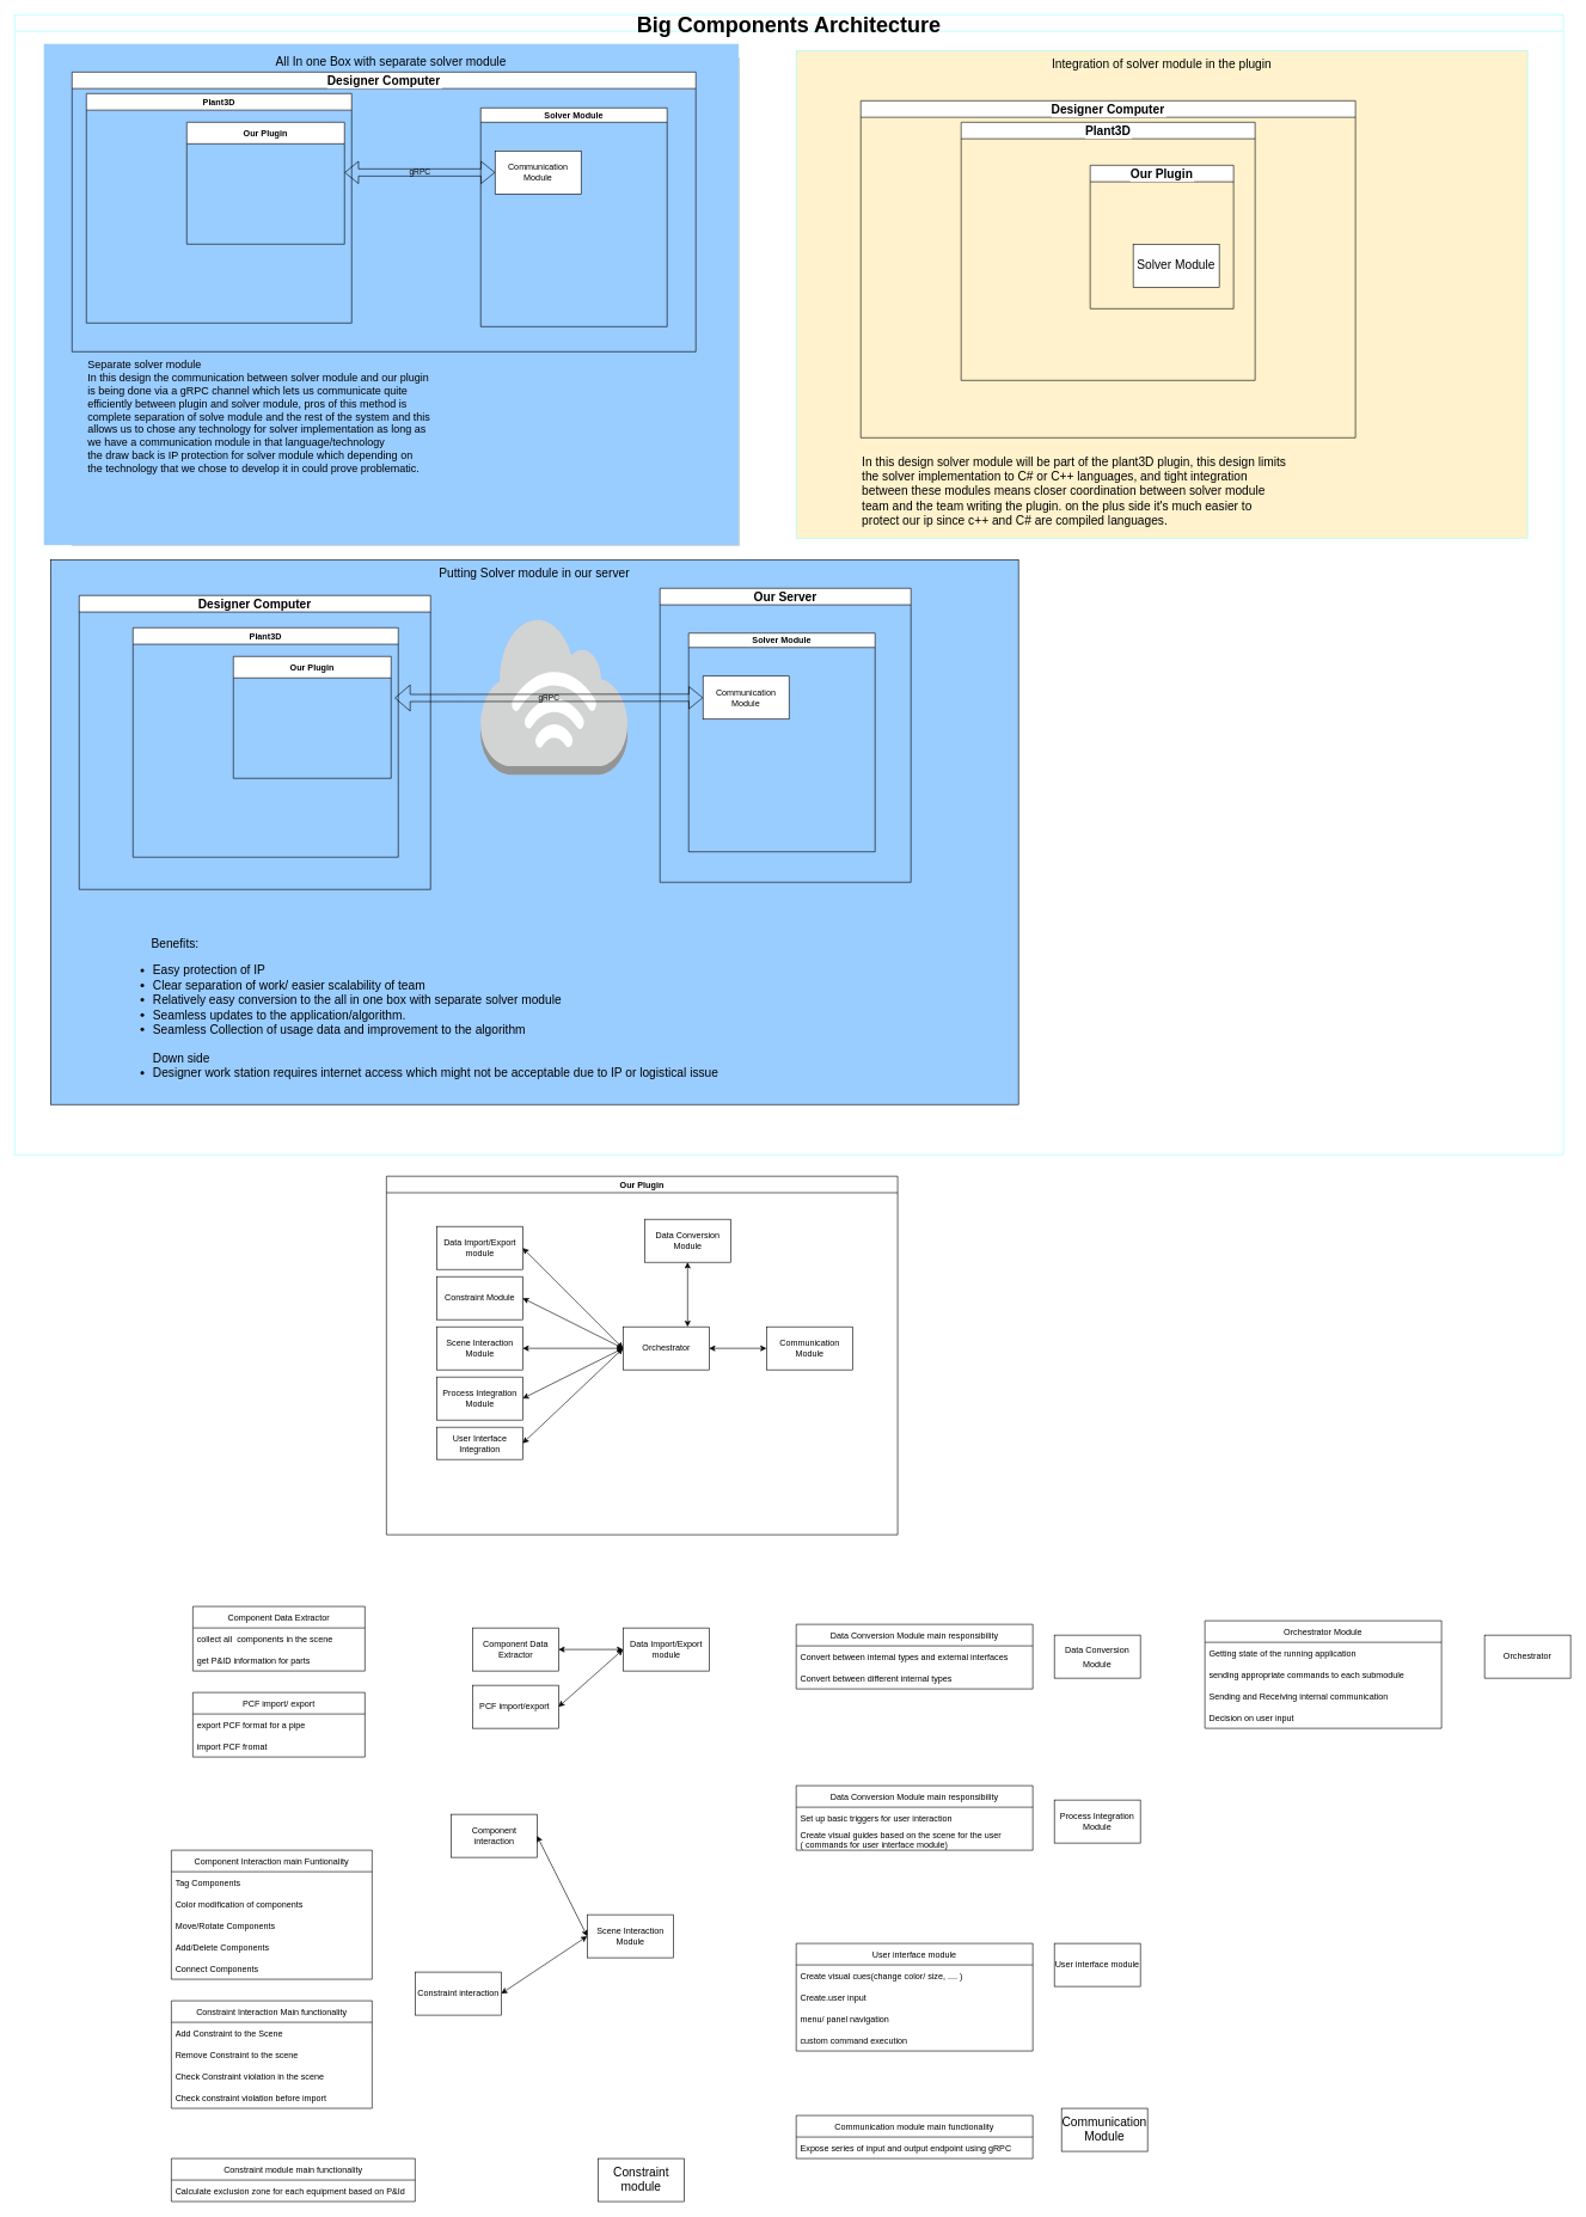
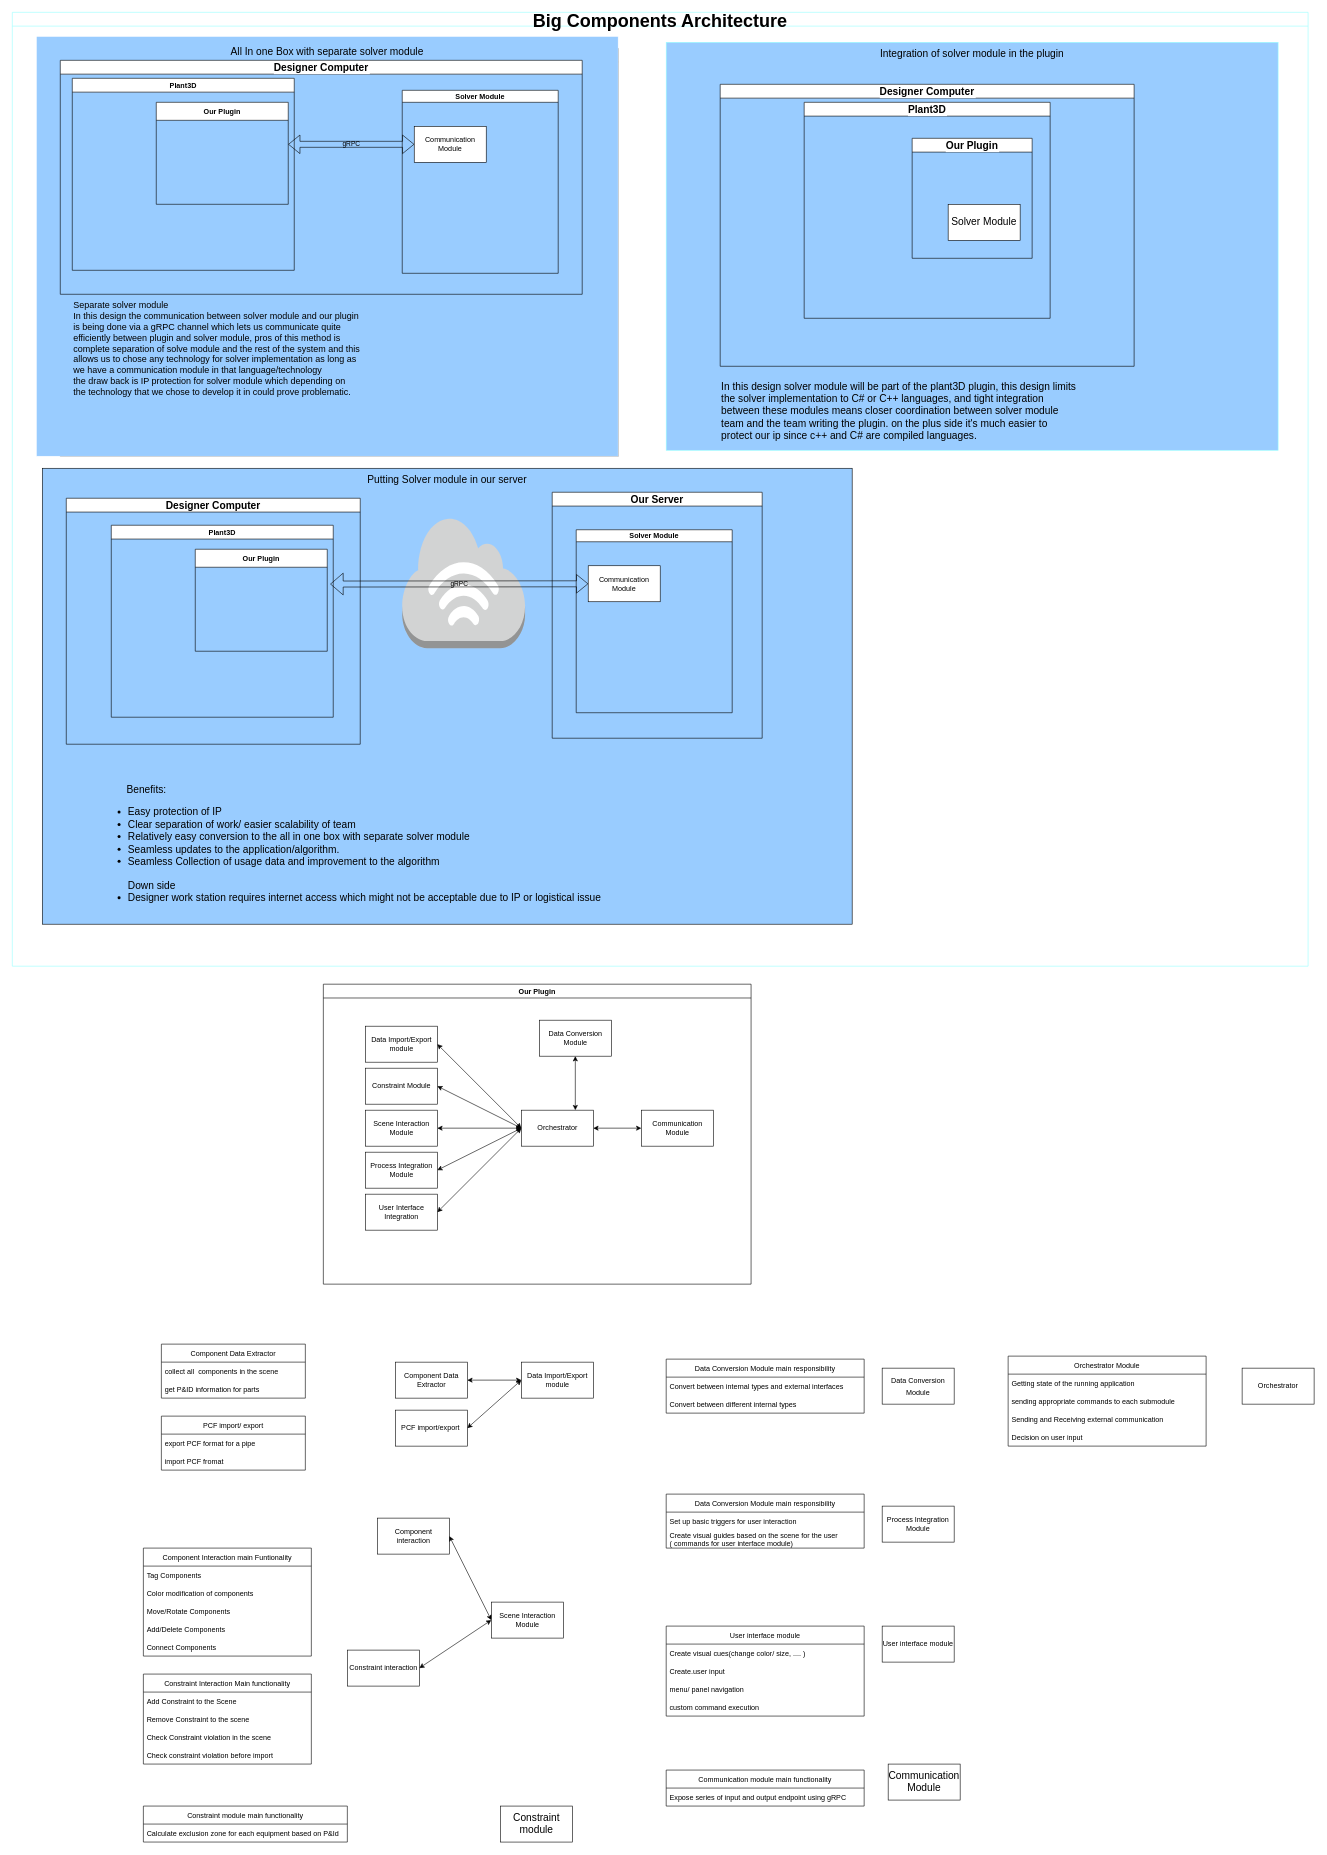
- <mxCell id="56" value="Integration of solver module in the plugin" style="rounded=0;whiteSpace=wrap;labelBackgroundColor=none;fontSize=17;fontColor=default;strokeColor=#99FFFF;fillColor=#fff2cc;labelPosition=center;verticalLabelPosition=top;align=center;verticalAlign=bottom;spacingTop=0;spacingBottom=-32;" vertex="1" parent="46"><mxGeometry x="1090" y="50" width="1020" height="680" as="geometry" /></mxCell>
+ <mxCell id="56" value="Integration of solver module in the plugin" style="rounded=0;whiteSpace=wrap;labelBackgroundColor=none;fontSize=17;fontColor=default;strokeColor=#99FFFF;fillColor=#99CCFF;labelPosition=center;verticalLabelPosition=top;align=center;verticalAlign=bottom;spacingTop=0;spacingBottom=-32;" vertex="1" parent="46"><mxGeometry x="1090" y="50" width="1020" height="680" as="geometry" /></mxCell>
- <mxCell id="33" value="User Interface Integration" style="rounded=0;whiteSpace=wrap;html=1;" vertex="1" parent="29"><mxGeometry x="40" y="350" width="120" height="45" as="geometry" /></mxCell>
+ <mxCell id="33" value="User Interface Integration" style="rounded=0;whiteSpace=wrap;html=1;" vertex="1" parent="29"><mxGeometry x="40" y="350" width="120" height="60" as="geometry" /></mxCell>
- <mxCell id="96" value="Sending and Receiving internal communication" style="text;strokeColor=none;fillColor=none;align=left;verticalAlign=middle;spacingLeft=4;spacingRight=4;overflow=hidden;points=[[0,0.5],[1,0.5]];portConstraint=eastwest;rotatable=0;" vertex="1" parent="93"><mxGeometry y="90" width="330" height="30" as="geometry" /></mxCell>
+ <mxCell id="96" value="Sending and Receiving external communication" style="text;strokeColor=none;fillColor=none;align=left;verticalAlign=middle;spacingLeft=4;spacingRight=4;overflow=hidden;points=[[0,0.5],[1,0.5]];portConstraint=eastwest;rotatable=0;" vertex="1" parent="93"><mxGeometry y="90" width="330" height="30" as="geometry" /></mxCell>
